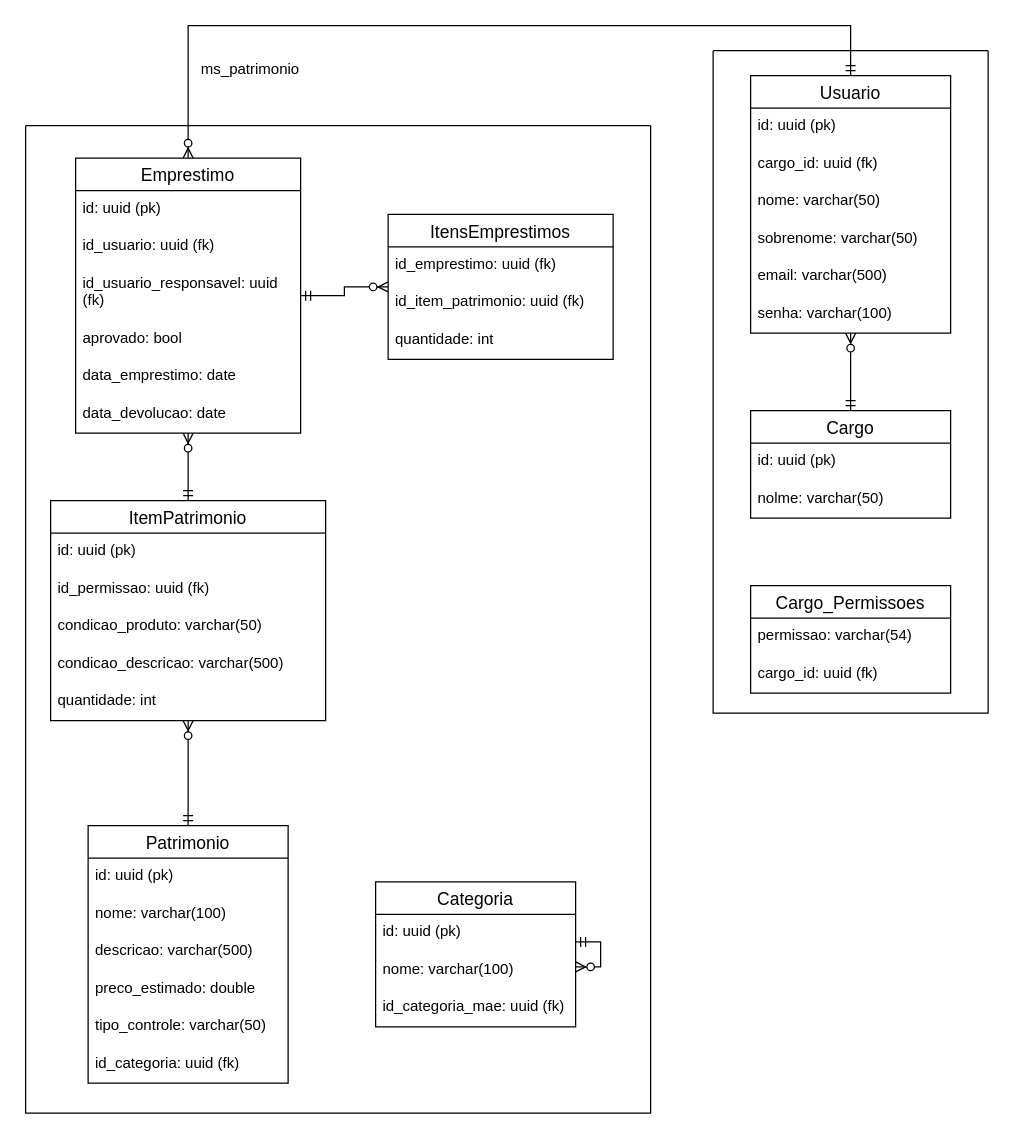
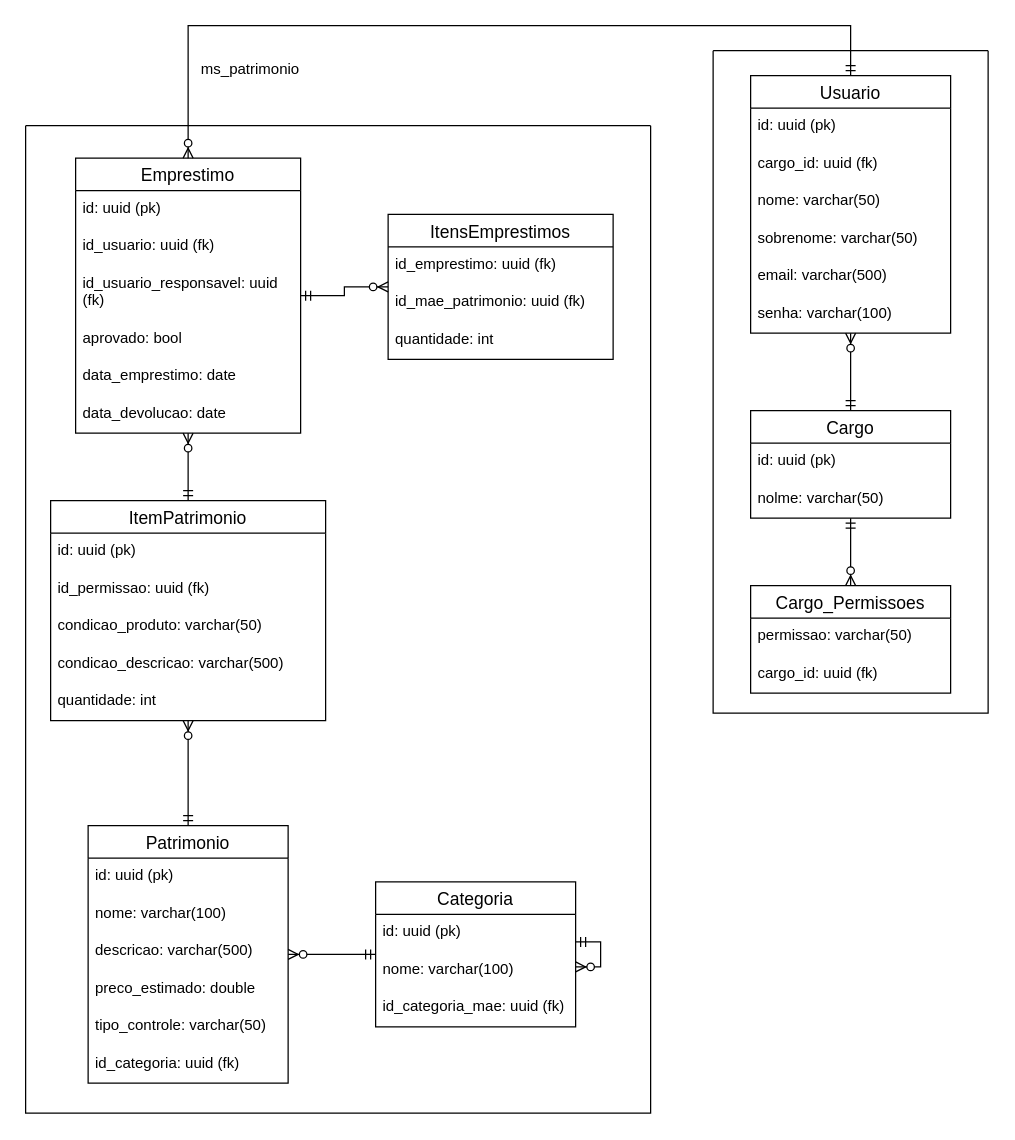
- <mxCell id="39" value="id_item_patrimonio: uuid (fk)" style="text;strokeColor=none;fillColor=none;spacingLeft=4;spacingRight=4;overflow=hidden;rotatable=0;points=[[0,0.5],[1,0.5]];portConstraint=eastwest;fontSize=12;whiteSpace=wrap;html=1;" vertex="1" parent="37"><mxGeometry y="56" width="180" height="30" as="geometry" /></mxCell>
+ <mxCell id="39" value="id_mae_patrimonio: uuid (fk)" style="text;strokeColor=none;fillColor=none;spacingLeft=4;spacingRight=4;overflow=hidden;rotatable=0;points=[[0,0.5],[1,0.5]];portConstraint=eastwest;fontSize=12;whiteSpace=wrap;html=1;" vertex="1" parent="37"><mxGeometry y="56" width="180" height="30" as="geometry" /></mxCell>
+ <mxCell id="52" value="" style="edgeStyle=orthogonalEdgeStyle;fontSize=12;html=1;endArrow=ERzeroToMany;startArrow=ERmandOne;rounded=0;" edge="1" parent="45" source="46" target="49"><mxGeometry width="100" height="100" relative="1" as="geometry"><mxPoint x="290" y="170" as="sourcePoint" /><mxPoint x="290" y="195" as="targetPoint" /></mxGeometry></mxCell>
- <mxCell id="50" value="permissao: varchar(54)" style="text;strokeColor=none;fillColor=none;spacingLeft=4;spacingRight=4;overflow=hidden;rotatable=0;points=[[0,0.5],[1,0.5]];portConstraint=eastwest;fontSize=12;whiteSpace=wrap;html=1;" vertex="1" parent="49"><mxGeometry y="26" width="160" height="30" as="geometry" /></mxCell>
+ <mxCell id="50" value="permissao: varchar(50)" style="text;strokeColor=none;fillColor=none;spacingLeft=4;spacingRight=4;overflow=hidden;rotatable=0;points=[[0,0.5],[1,0.5]];portConstraint=eastwest;fontSize=12;whiteSpace=wrap;html=1;" vertex="1" parent="49"><mxGeometry y="26" width="160" height="30" as="geometry" /></mxCell>
+ <mxCell id="14" value="" style="edgeStyle=orthogonalEdgeStyle;fontSize=12;html=1;endArrow=ERzeroToMany;startArrow=ERmandOne;rounded=0;" edge="1" parent="1" source="9" target="2"><mxGeometry width="100" height="100" relative="1" as="geometry"><mxPoint x="180" y="870" as="sourcePoint" /><mxPoint x="280" y="770" as="targetPoint" /></mxGeometry></mxCell>
